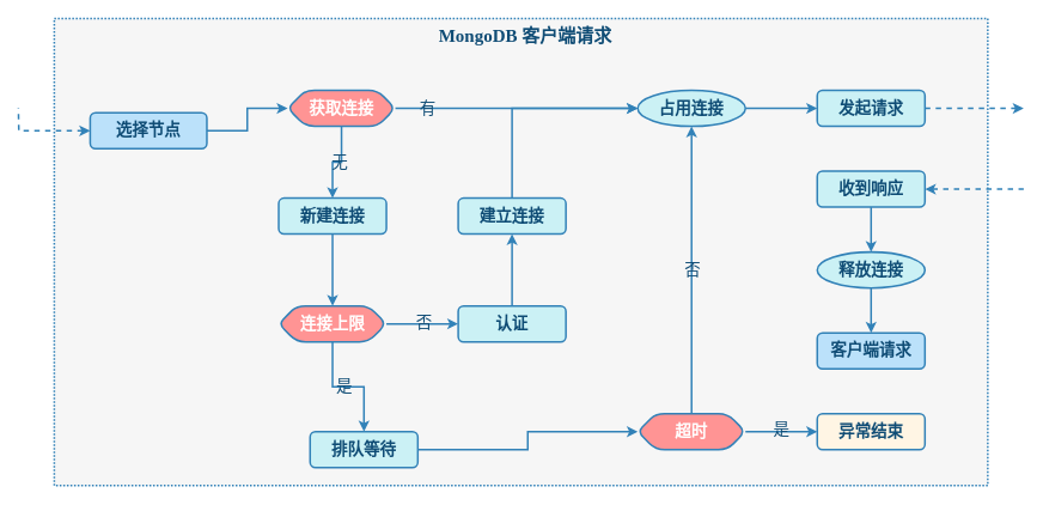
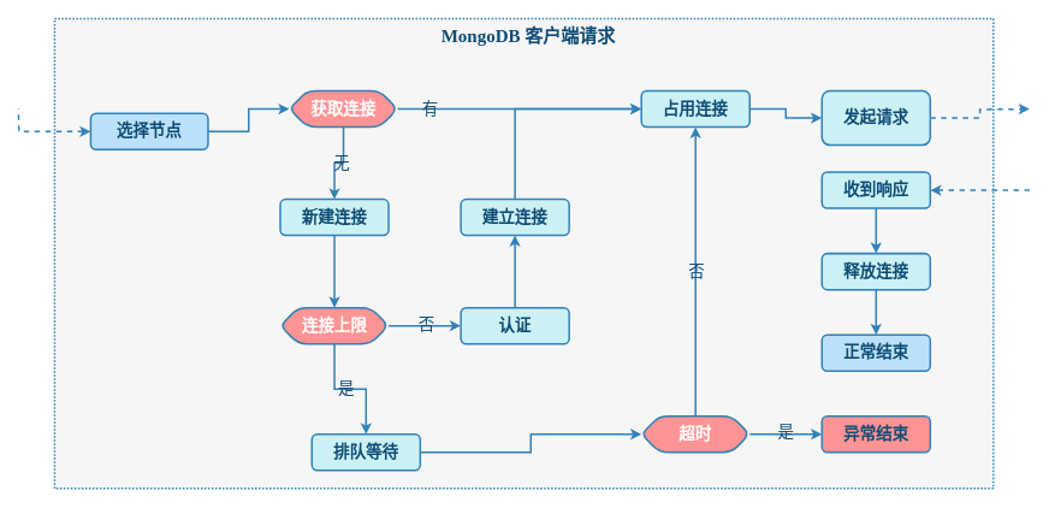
- <mxCell id="12" value="占用连接" style="ellipse;whiteSpace=wrap;html=1;fontFamily=Comic Sans MS;fontStyle=1;labelBackgroundColor=none;fillColor=#CBF1F5;strokeColor=#3282B8;fontColor=#0F4C75;shadow=0;container=0;fontSize=18;verticalAlign=middle;strokeWidth=2;" parent="1" vertex="1"><mxGeometry x="710" y="100" width="120" height="40" as="geometry" /></mxCell>
+ <mxCell id="12" value="占用连接" style="rounded=1;whiteSpace=wrap;html=1;fontFamily=Comic Sans MS;fontStyle=1;labelBackgroundColor=none;fillColor=#CBF1F5;strokeColor=#3282B8;fontColor=#0F4C75;shadow=0;container=0;fontSize=18;verticalAlign=middle;strokeWidth=2;" parent="1" vertex="1"><mxGeometry x="710" y="100" width="120" height="40" as="geometry" /></mxCell>
- <mxCell id="32" value="发起请求" style="rounded=1;whiteSpace=wrap;html=1;fontFamily=Comic Sans MS;fontStyle=1;labelBackgroundColor=none;fillColor=#CBF1F5;strokeColor=#3282B8;fontColor=#0F4C75;shadow=0;container=0;fontSize=18;verticalAlign=middle;strokeWidth=2;" parent="1" vertex="1"><mxGeometry x="910" y="100" width="120" height="40" as="geometry" /></mxCell>
+ <mxCell id="32" value="发起请求" style="rounded=1;whiteSpace=wrap;html=1;fontFamily=Comic Sans MS;fontStyle=1;labelBackgroundColor=none;fillColor=#CBF1F5;strokeColor=#3282B8;fontColor=#0F4C75;shadow=0;container=0;fontSize=18;verticalAlign=middle;strokeWidth=2;" parent="1" vertex="1"><mxGeometry x="910" y="100" width="120" height="60" as="geometry" /></mxCell>
- <mxCell id="39" value="释放连接" style="ellipse;whiteSpace=wrap;html=1;fontFamily=Comic Sans MS;fontStyle=1;labelBackgroundColor=none;fillColor=#CBF1F5;strokeColor=#3282B8;fontColor=#0F4C75;shadow=0;container=0;fontSize=18;verticalAlign=middle;strokeWidth=2;" parent="1" vertex="1"><mxGeometry x="910" y="280" width="120" height="40" as="geometry" /></mxCell>
+ <mxCell id="39" value="释放连接" style="rounded=1;whiteSpace=wrap;html=1;fontFamily=Comic Sans MS;fontStyle=1;labelBackgroundColor=none;fillColor=#CBF1F5;strokeColor=#3282B8;fontColor=#0F4C75;shadow=0;container=0;fontSize=18;verticalAlign=middle;strokeWidth=2;" parent="1" vertex="1"><mxGeometry x="910" y="280" width="120" height="40" as="geometry" /></mxCell>
- <mxCell id="37" value="客户端请求" style="rounded=1;whiteSpace=wrap;html=1;fontFamily=Comic Sans MS;fontStyle=1;labelBackgroundColor=none;fillColor=#BBE1FA;strokeColor=#3282B8;fontColor=#0F4C75;shadow=0;container=0;fontSize=18;verticalAlign=middle;strokeWidth=2;" parent="1" vertex="1"><mxGeometry x="910" y="370" width="120" height="40" as="geometry" /></mxCell>
+ <mxCell id="37" value="正常结束" style="rounded=1;whiteSpace=wrap;html=1;fontFamily=Comic Sans MS;fontStyle=1;labelBackgroundColor=none;fillColor=#BBE1FA;strokeColor=#3282B8;fontColor=#0F4C75;shadow=0;container=0;fontSize=18;verticalAlign=middle;strokeWidth=2;" parent="1" vertex="1"><mxGeometry x="910" y="370" width="120" height="40" as="geometry" /></mxCell>
- <mxCell id="36" value="异常结束" style="rounded=1;whiteSpace=wrap;html=1;fontFamily=Comic Sans MS;fontStyle=1;labelBackgroundColor=none;fillColor=#FFF5E4;strokeColor=#3282B8;fontColor=#0F4C75;shadow=0;container=0;fontSize=18;verticalAlign=middle;strokeWidth=2;" parent="1" vertex="1"><mxGeometry x="910" y="460" width="120" height="40" as="geometry" /></mxCell>
+ <mxCell id="36" value="异常结束" style="rounded=1;whiteSpace=wrap;html=1;fontFamily=Comic Sans MS;fontStyle=1;labelBackgroundColor=none;fillColor=#ff9494;strokeColor=#3282B8;fontColor=#0F4C75;shadow=0;container=0;fontSize=18;verticalAlign=middle;strokeWidth=2;" parent="1" vertex="1"><mxGeometry x="910" y="460" width="120" height="40" as="geometry" /></mxCell>
